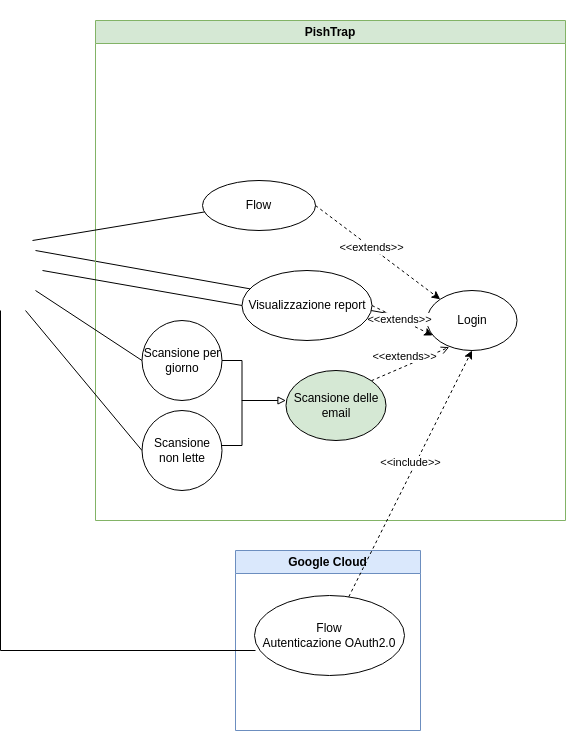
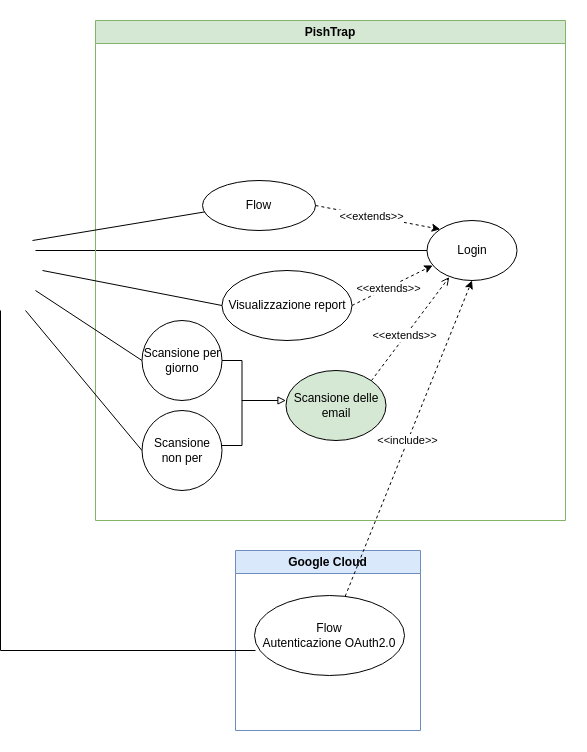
- <mxCell id="14" value="Visualizzazione report" style="ellipse;whiteSpace=wrap;html=1;" parent="3" vertex="1"><mxGeometry x="146.5" y="250" width="130" height="70" as="geometry" /></mxCell>
+ <mxCell id="14" value="Visualizzazione report" style="ellipse;whiteSpace=wrap;html=1;" parent="3" vertex="1"><mxGeometry x="126.5" y="250" width="130" height="70" as="geometry" /></mxCell>
- <mxCell id="4" value="Login" style="ellipse;whiteSpace=wrap;html=1;" parent="3" vertex="1"><mxGeometry x="331.5" y="270" width="90" height="60" as="geometry" /></mxCell>
+ <mxCell id="4" value="Login" style="ellipse;whiteSpace=wrap;html=1;" parent="3" vertex="1"><mxGeometry x="331.5" y="200" width="90" height="60" as="geometry" /></mxCell>
- <mxCell id="9" value="Scansione non lette" style="ellipse;whiteSpace=wrap;html=1;" parent="3" vertex="1"><mxGeometry x="46.5" y="390" width="80" height="80" as="geometry" /></mxCell>
+ <mxCell id="9" value="Scansione non per" style="ellipse;whiteSpace=wrap;html=1;" parent="3" vertex="1"><mxGeometry x="46.5" y="390" width="80" height="80" as="geometry" /></mxCell>
